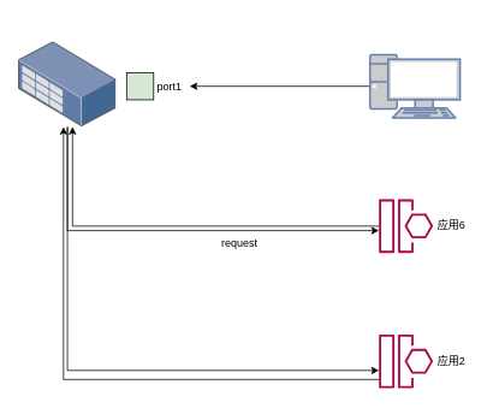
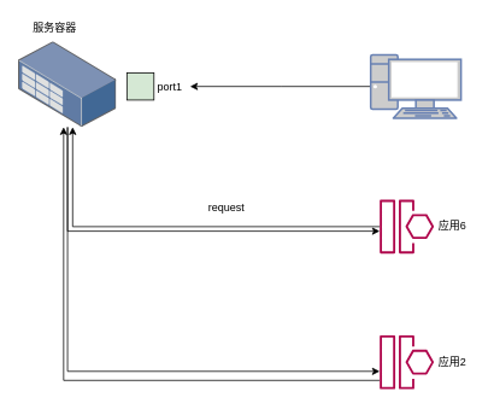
+ <mxCell id="14" value="服务容器" style="text;html=1;align=center;verticalAlign=middle;resizable=0;points=[];autosize=1;strokeColor=none;fillColor=none;" vertex="1" parent="1"><mxGeometry x="30" y="20" width="60" height="20" as="geometry" /></mxCell>
- <mxCell id="15" value="request" style="text;html=1;align=center;verticalAlign=middle;resizable=0;points=[];autosize=1;strokeColor=none;fillColor=none;" vertex="1" parent="1"><mxGeometry x="235" y="260" width="60" height="20" as="geometry" /></mxCell>
+ <mxCell id="15" value="request" style="text;html=1;align=center;verticalAlign=middle;resizable=0;points=[];autosize=1;strokeColor=none;fillColor=none;" vertex="1" parent="1"><mxGeometry x="220" y="220" width="60" height="20" as="geometry" /></mxCell>
